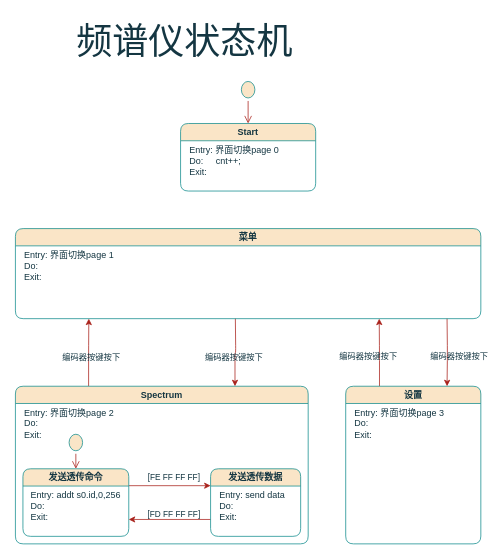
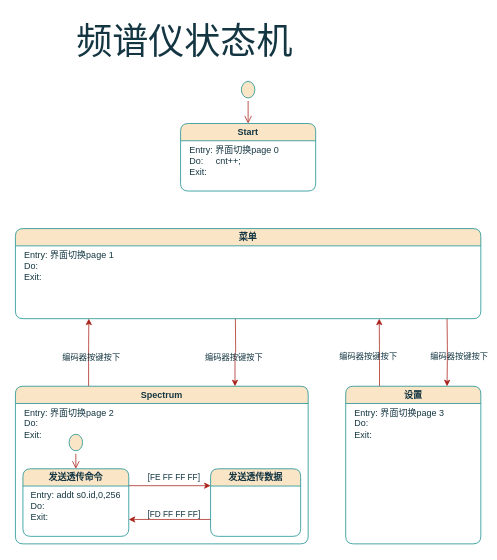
- <mxCell id="19" value="&lt;div align=&quot;left&quot;&gt;Entry: send data&lt;br&gt;&lt;/div&gt;&lt;div align=&quot;left&quot;&gt;Do:&lt;/div&gt;&lt;div align=&quot;left&quot;&gt;Exit:&lt;br&gt;&lt;/div&gt;" style="text;html=1;align=left;verticalAlign=middle;resizable=0;points=[];autosize=1;strokeColor=none;fillColor=none;rounded=1;labelBackgroundColor=none;fontColor=#143642;" parent="18" vertex="1"><mxGeometry x="10" y="20" width="110" height="60" as="geometry" /></mxCell>
